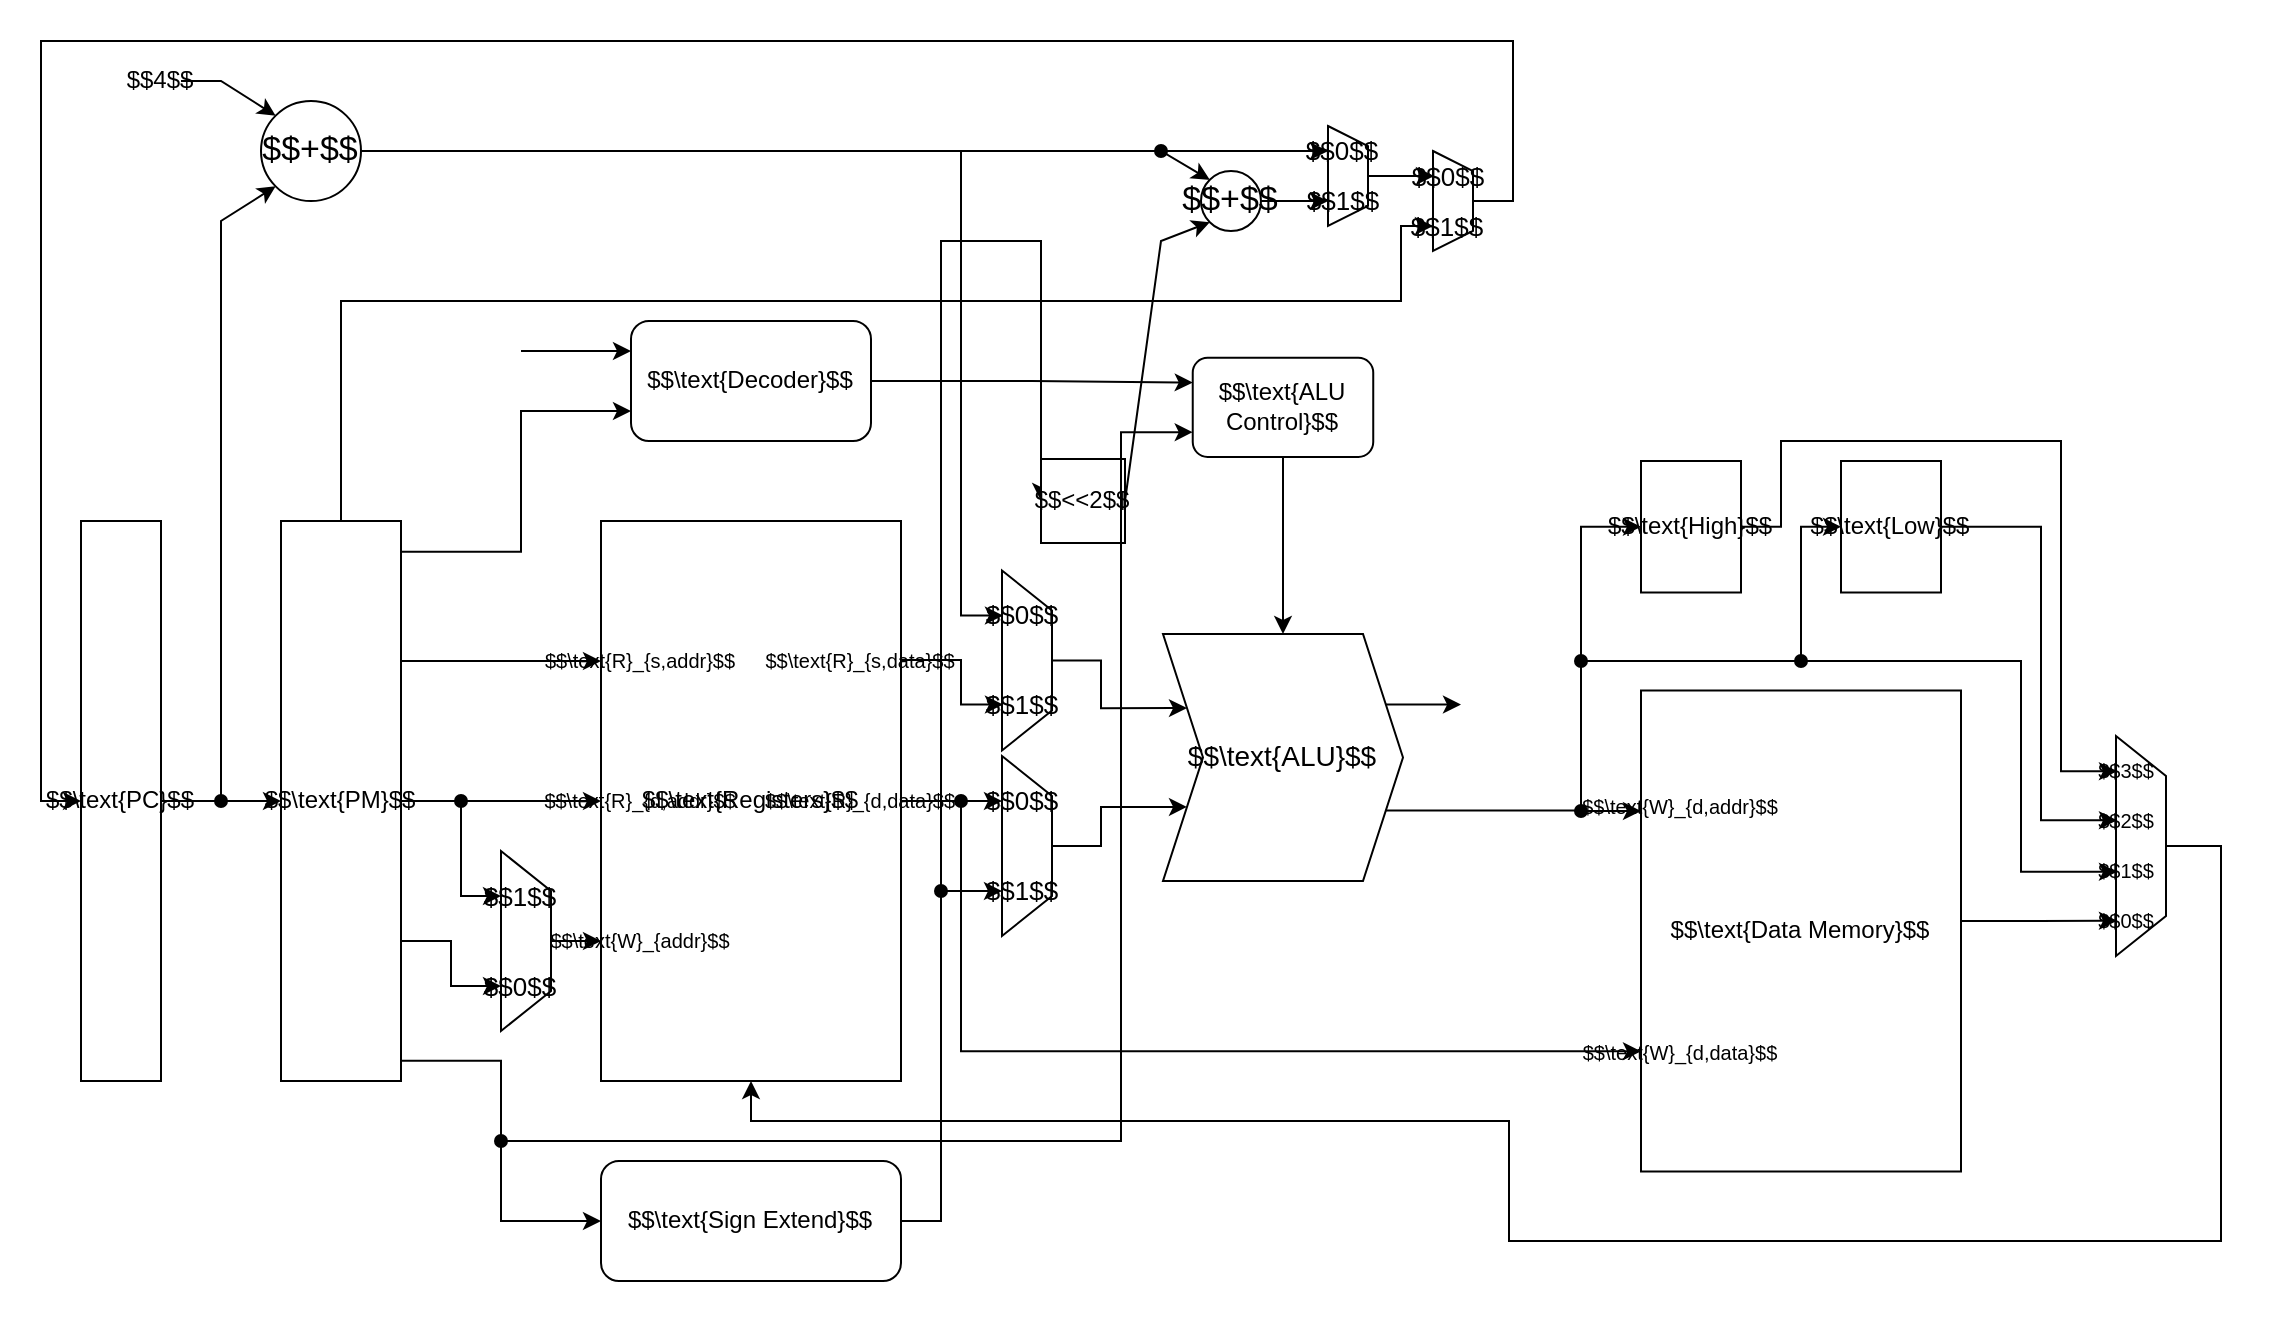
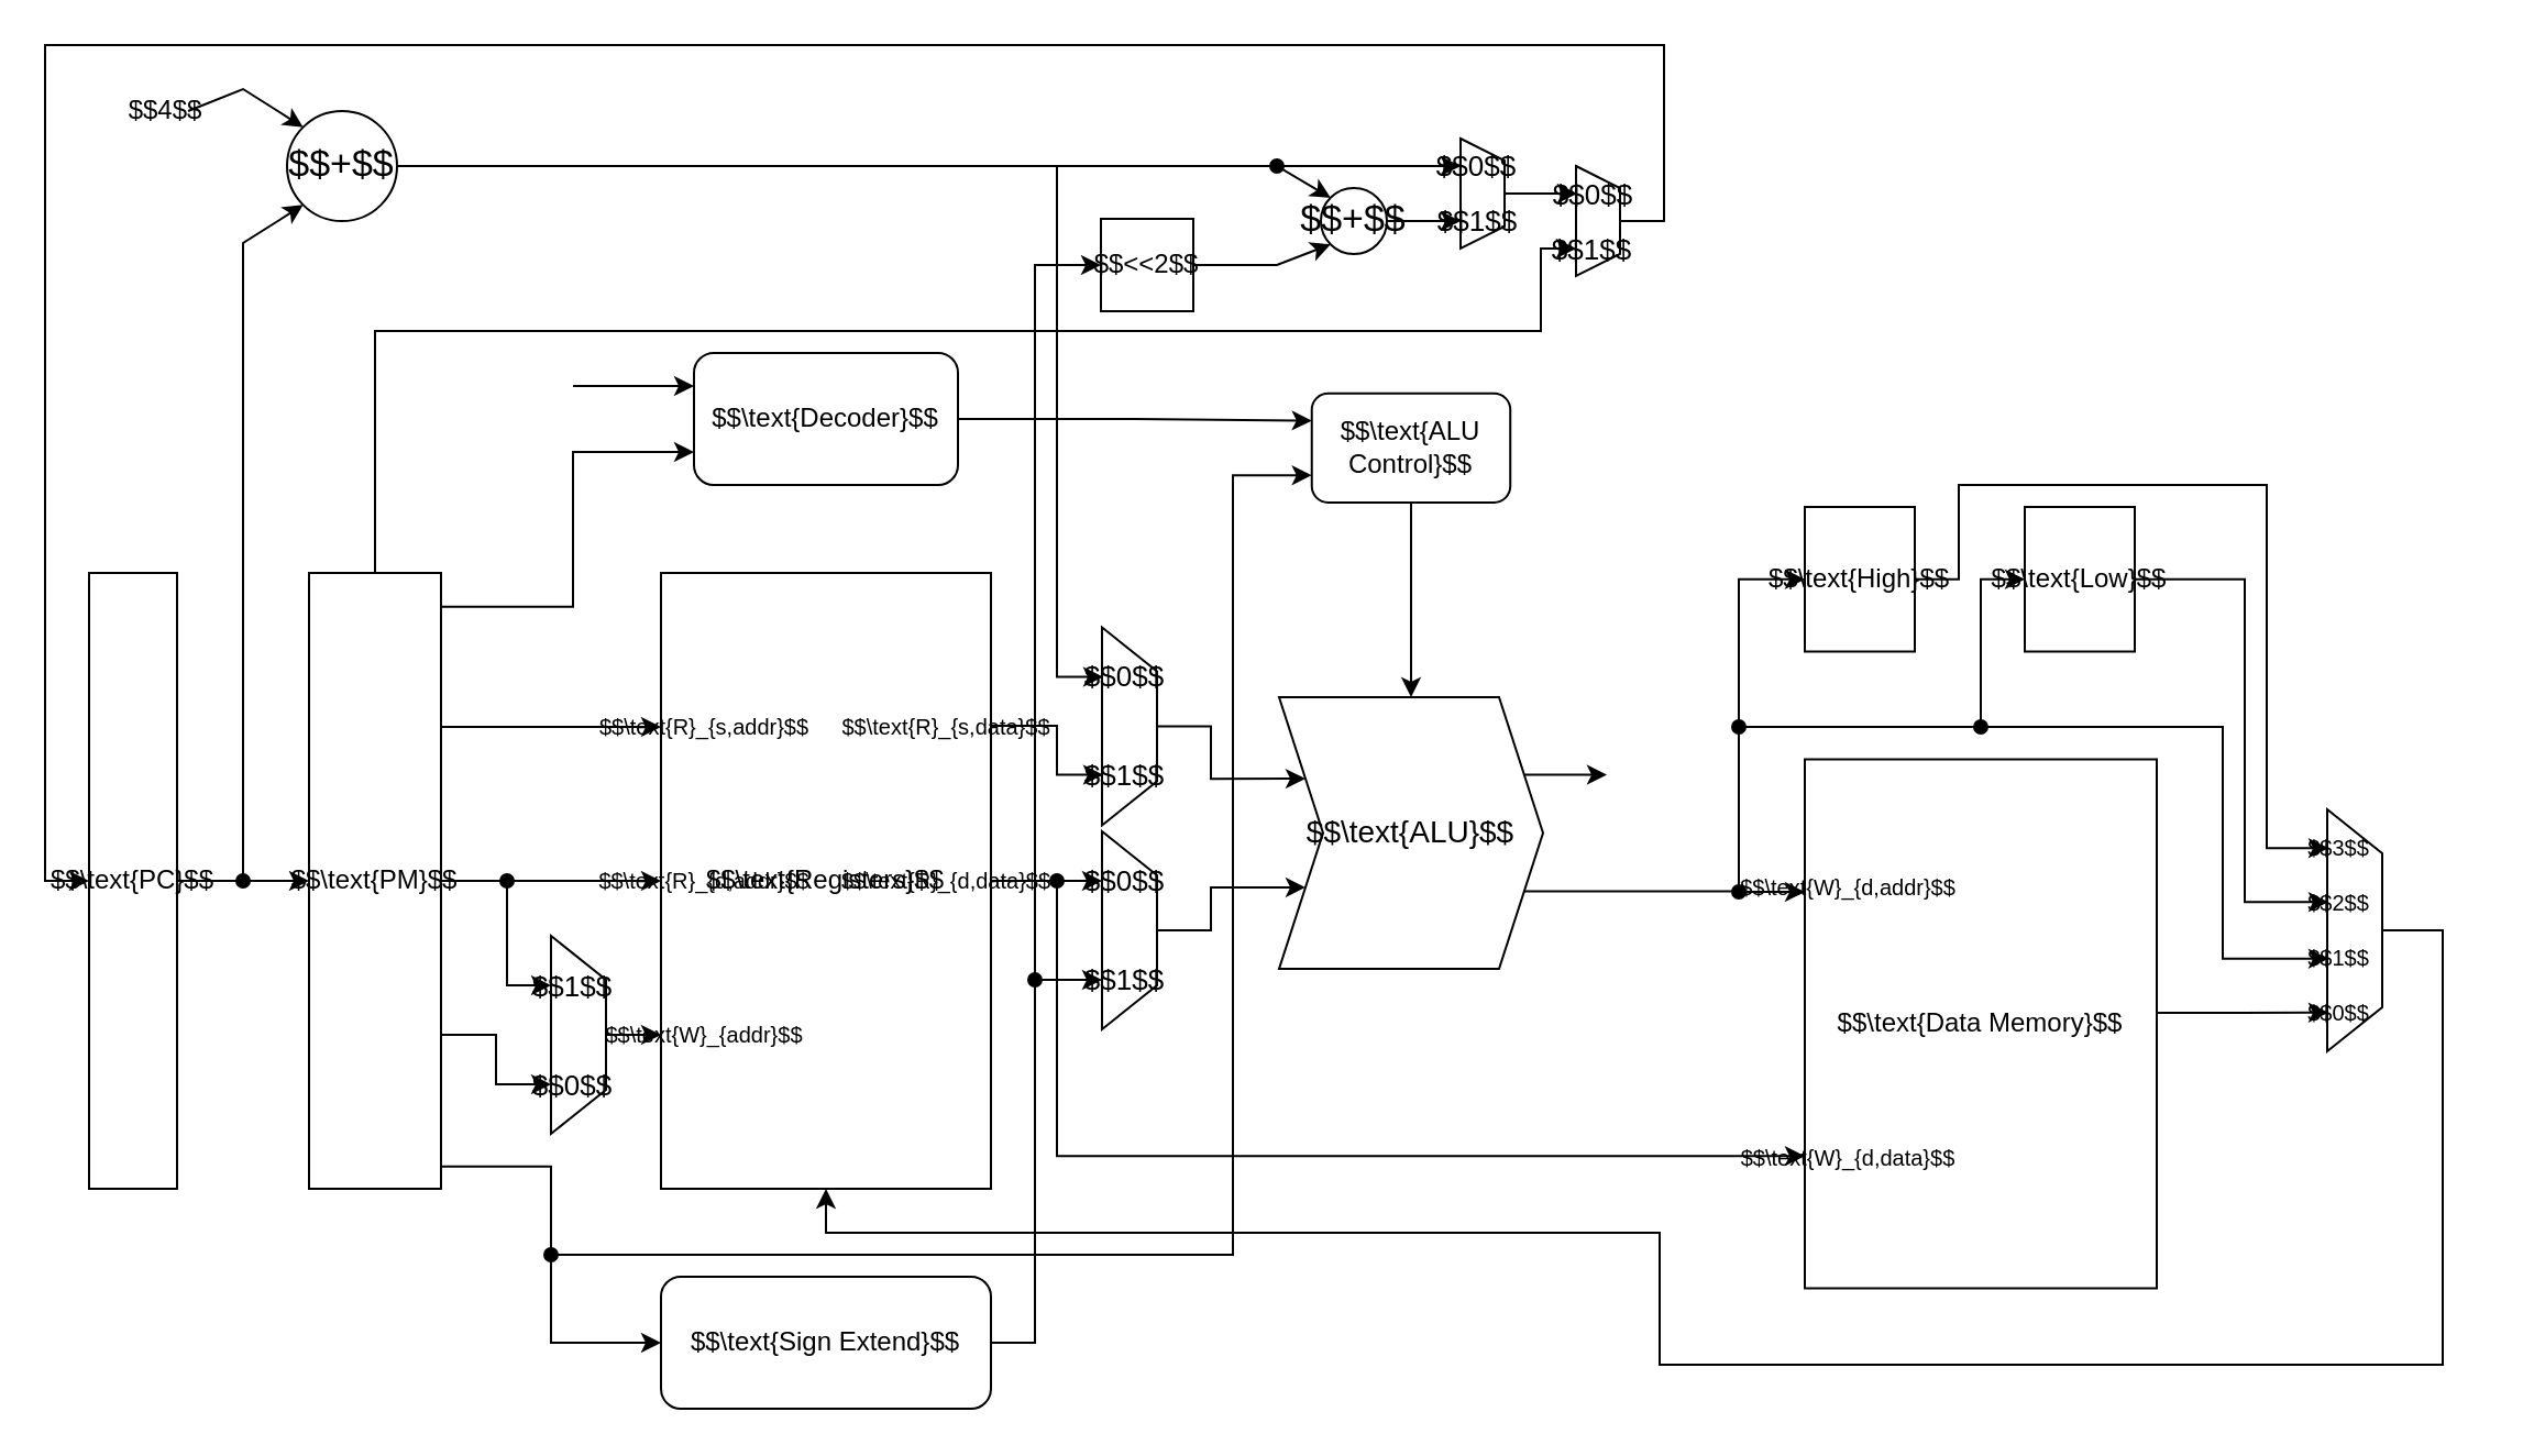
- <mxCell id="14" value="$$4$$" style="text;html=1;strokeColor=none;fillColor=none;align=center;verticalAlign=middle;whiteSpace=wrap;rounded=0;" parent="1" vertex="1"><mxGeometry x="70" y="30" width="20" height="20" as="geometry" /></mxCell>
+ <mxCell id="14" value="$$4$$" style="text;html=1;strokeColor=none;fillColor=none;align=center;verticalAlign=middle;whiteSpace=wrap;rounded=0;" parent="1" vertex="1"><mxGeometry x="65" y="40" width="20" height="20" as="geometry" /></mxCell>
- <mxCell id="65" value="$$&amp;lt;&amp;lt;2$$" style="whiteSpace=wrap;html=1;aspect=fixed;" parent="1" vertex="1"><mxGeometry x="520" y="229" width="42" height="42" as="geometry" /></mxCell>
+ <mxCell id="65" value="$$&amp;lt;&amp;lt;2$$" style="whiteSpace=wrap;html=1;aspect=fixed;" parent="1" vertex="1"><mxGeometry x="500" y="99" width="42" height="42" as="geometry" /></mxCell>
